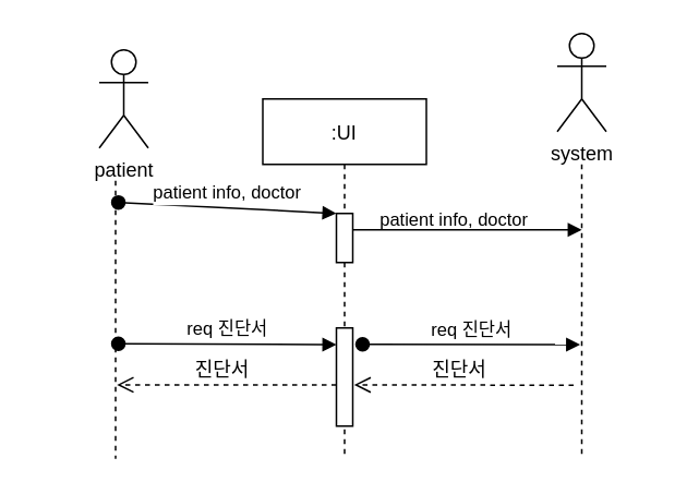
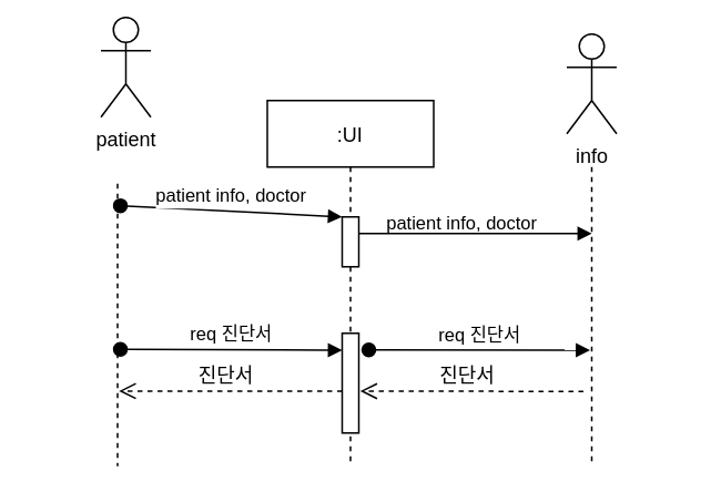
- <mxCell id="7" value="patient" style="shape=umlActor;verticalLabelPosition=bottom;verticalAlign=top;html=1;outlineConnect=0;" vertex="1" parent="1"><mxGeometry x="60" y="30" width="30" height="60" as="geometry" /></mxCell>
+ <mxCell id="7" value="patient" style="shape=umlActor;verticalLabelPosition=bottom;verticalAlign=top;html=1;outlineConnect=0;" vertex="1" parent="1"><mxGeometry x="60" y="10" width="30" height="60" as="geometry" /></mxCell>
- <mxCell id="8" value="system" style="shape=umlActor;verticalLabelPosition=bottom;verticalAlign=top;html=1;outlineConnect=0;" vertex="1" parent="1"><mxGeometry x="340" y="20" width="30" height="60" as="geometry" /></mxCell>
+ <mxCell id="8" value="info" style="shape=umlActor;verticalLabelPosition=bottom;verticalAlign=top;html=1;outlineConnect=0;" vertex="1" parent="1"><mxGeometry x="340" y="20" width="30" height="60" as="geometry" /></mxCell>
